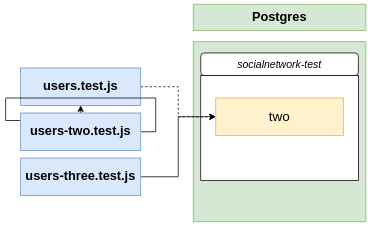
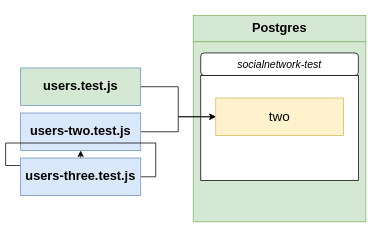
- <mxCell id="3" value="Postgres" style="rounded=0;whiteSpace=wrap;html=1;fontSize=17;fillColor=#d5e8d4;strokeColor=#82b366;fontStyle=1" vertex="1" parent="1"><mxGeometry x="250" y="5" width="230" height="35" as="geometry" /></mxCell>
+ <mxCell id="3" value="Postgres" style="rounded=0;whiteSpace=wrap;html=1;fontSize=17;fillColor=#d5e8d4;strokeColor=#82b366;fontStyle=1" vertex="1" parent="1"><mxGeometry x="250" y="20" width="230" height="35" as="geometry" /></mxCell>
- <mxCell id="8" value="users.test.js" style="rounded=0;whiteSpace=wrap;html=1;fillColor=#dae8fc;strokeColor=#6c8ebf;fontStyle=1;fontSize=17;" vertex="1" parent="1"><mxGeometry x="20" y="90" width="160" height="50" as="geometry" /></mxCell>
+ <mxCell id="8" value="users.test.js" style="rounded=0;whiteSpace=wrap;html=1;fillColor=#d5e8d4;strokeColor=#6c8ebf;fontStyle=1;fontSize=17;" vertex="1" parent="1"><mxGeometry x="20" y="90" width="160" height="50" as="geometry" /></mxCell>
- <mxCell id="7" style="edgeStyle=orthogonalEdgeStyle;rounded=0;orthogonalLoop=1;jettySize=auto;html=1;exitX=1;exitY=0.5;exitDx=0;exitDy=0;fontSize=14;dashed=1;" edge="1" parent="1" source="8" target="6"><mxGeometry relative="1" as="geometry" /></mxCell>
+ <mxCell id="7" style="edgeStyle=orthogonalEdgeStyle;rounded=0;orthogonalLoop=1;jettySize=auto;html=1;exitX=1;exitY=0.5;exitDx=0;exitDy=0;fontSize=14;" edge="1" parent="1" source="8" target="6"><mxGeometry relative="1" as="geometry" /></mxCell>
- <mxCell id="9" style="edgeStyle=orthogonalEdgeStyle;rounded=0;orthogonalLoop=1;jettySize=auto;html=1;exitX=1;exitY=0.5;exitDx=0;exitDy=0;fontSize=14;" edge="1" parent="1" source="10" target="8"><mxGeometry relative="1" as="geometry" /></mxCell>
+ <mxCell id="9" style="edgeStyle=orthogonalEdgeStyle;rounded=0;orthogonalLoop=1;jettySize=auto;html=1;exitX=1;exitY=0.5;exitDx=0;exitDy=0;fontSize=14;" edge="1" parent="1" source="10" target="6"><mxGeometry relative="1" as="geometry" /></mxCell>
- <mxCell id="11" style="edgeStyle=orthogonalEdgeStyle;rounded=0;orthogonalLoop=1;jettySize=auto;html=1;exitX=1;exitY=0.5;exitDx=0;exitDy=0;entryX=0;entryY=0.5;entryDx=0;entryDy=0;fontSize=14;" edge="1" parent="1" source="12" target="6"><mxGeometry relative="1" as="geometry" /></mxCell>
+ <mxCell id="11" style="edgeStyle=orthogonalEdgeStyle;rounded=0;orthogonalLoop=1;jettySize=auto;html=1;exitX=1;exitY=0.5;exitDx=0;exitDy=0;fontSize=14;" edge="1" parent="1" source="12" target="10"><mxGeometry relative="1" as="geometry" /></mxCell>
